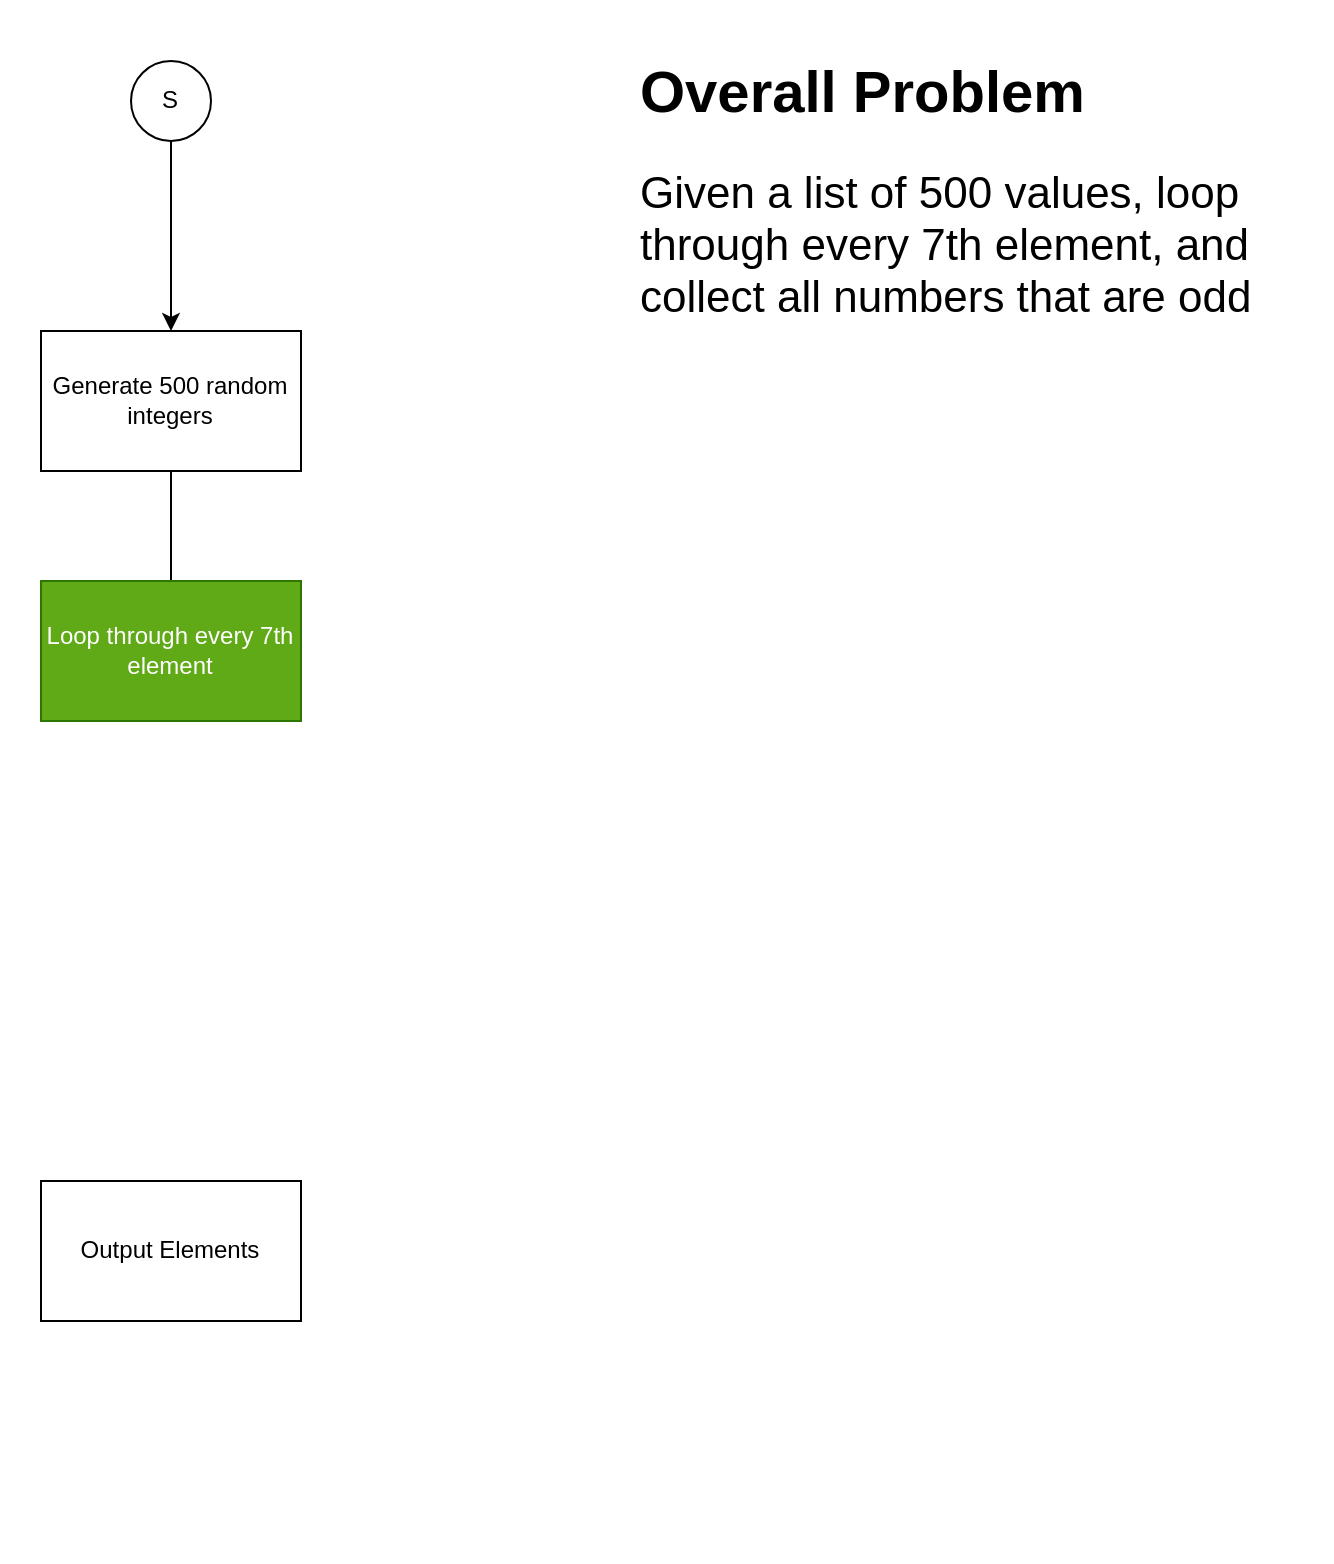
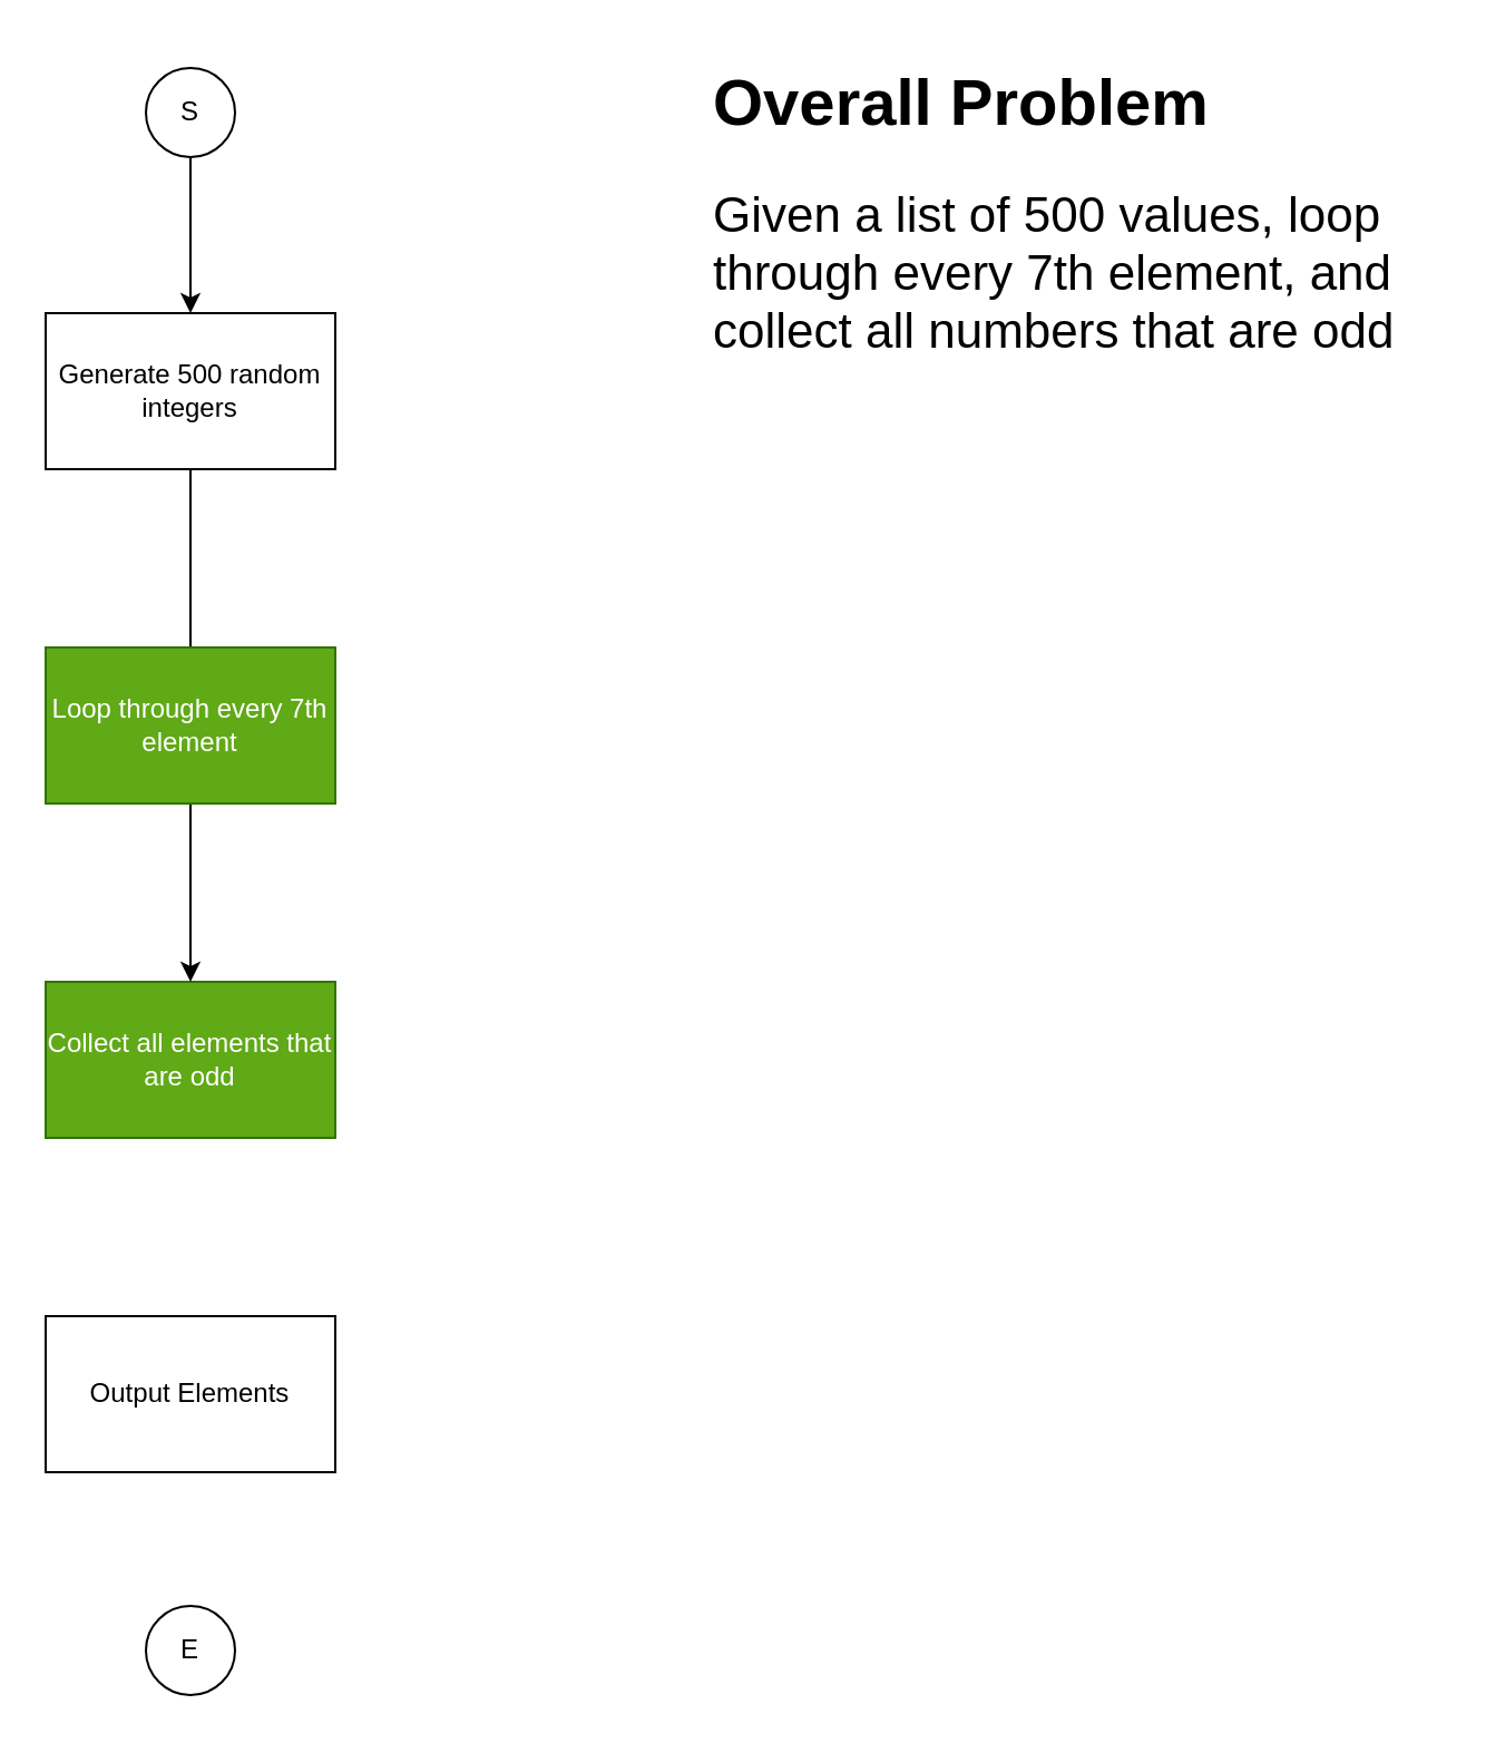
- <mxCell id="5" value="Generate 500 random integers" style="rounded=0;whiteSpace=wrap;html=1;" vertex="1" parent="1"><mxGeometry x="20" y="165" width="130" height="70" as="geometry" /></mxCell>
+ <mxCell id="5" value="Generate 500 random integers" style="rounded=0;whiteSpace=wrap;html=1;" vertex="1" parent="1"><mxGeometry x="20" y="140" width="130" height="70" as="geometry" /></mxCell>
+ <mxCell id="7" style="edgeStyle=orthogonalEdgeStyle;rounded=0;orthogonalLoop=1;jettySize=auto;html=1;" edge="1" parent="1" source="8" target="6"><mxGeometry relative="1" as="geometry" /></mxCell>
+ <mxCell id="6" value="Collect all elements that are odd" style="rounded=0;whiteSpace=wrap;html=1;fillColor=#60a917;strokeColor=#2D7600;fontColor=#ffffff;" vertex="1" parent="1"><mxGeometry x="20" y="440" width="130" height="70" as="geometry" /></mxCell>
+ <mxCell id="10" value="E" style="ellipse;whiteSpace=wrap;html=1;aspect=fixed;" vertex="1" parent="1"><mxGeometry x="65" y="720" width="40" height="40" as="geometry" /></mxCell>
